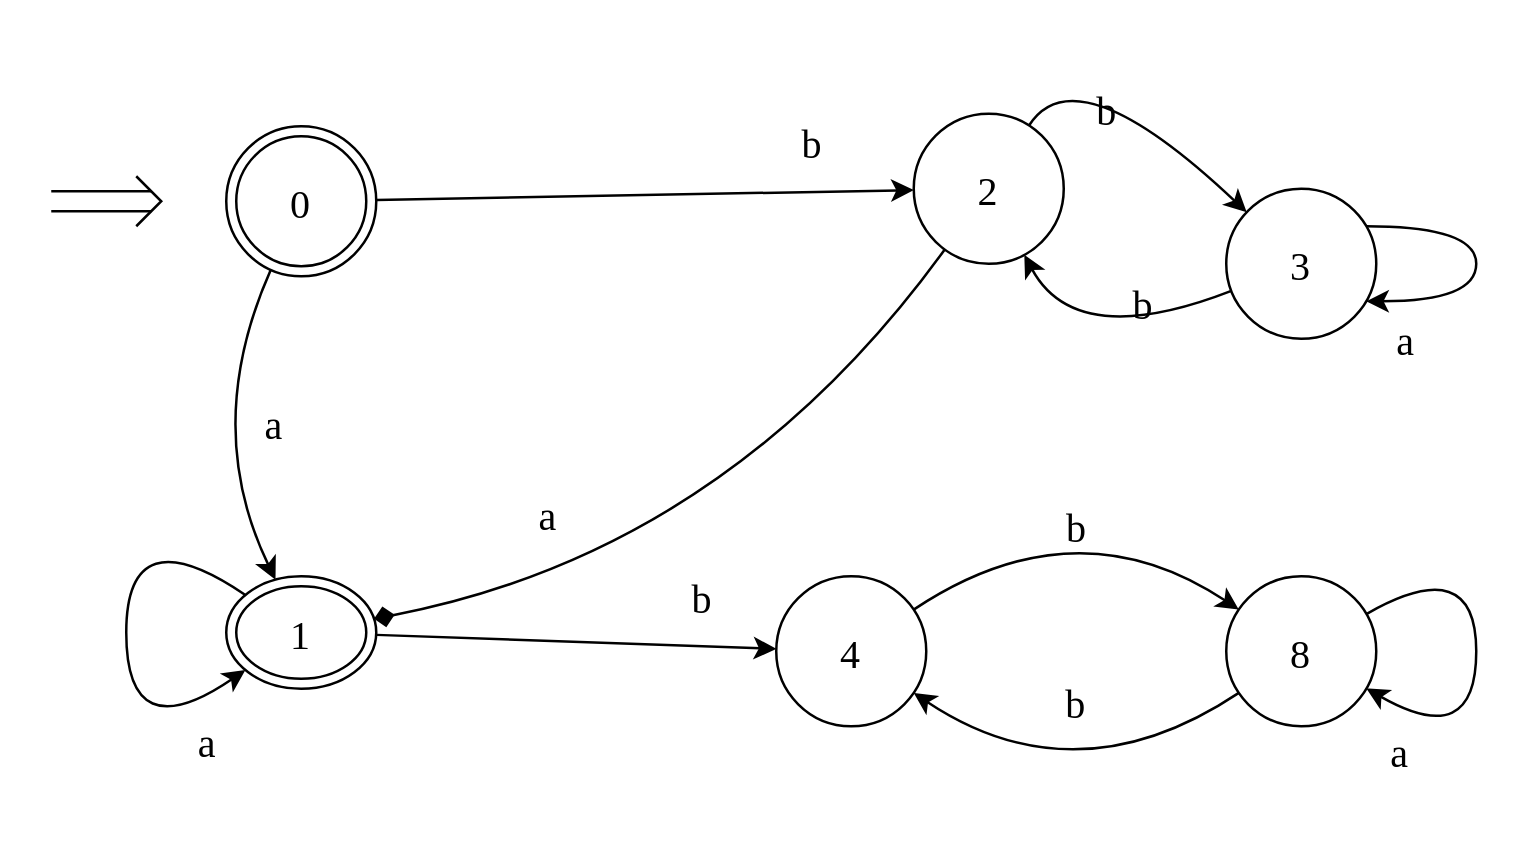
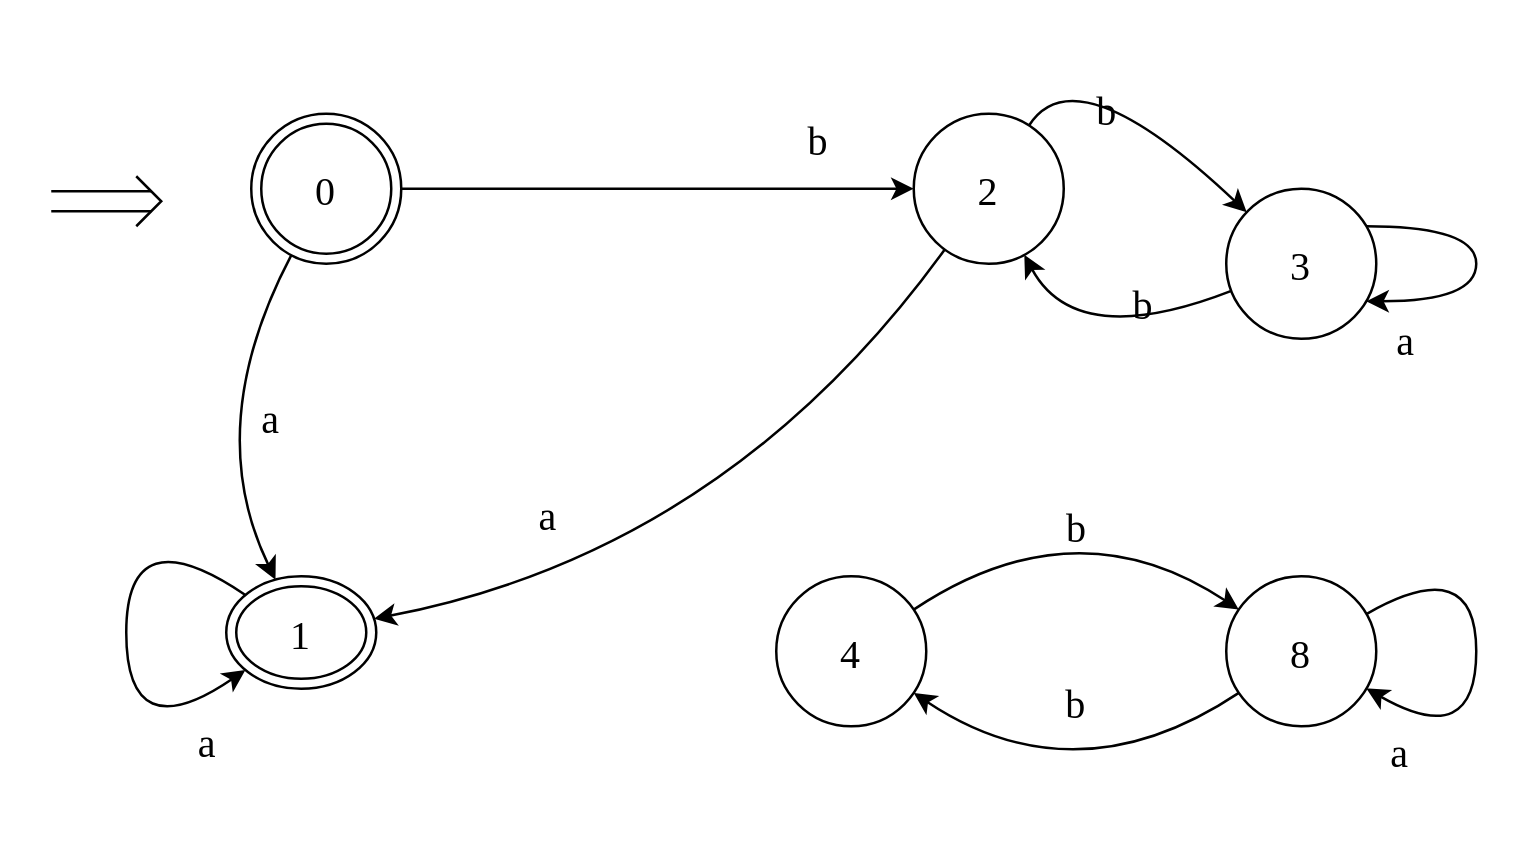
- <mxCell id="7" value="0" style="ellipse;shape=doubleEllipse;dashed=0;whitespace=wrap;aspect=fixed;fontFamily=Times New Roman;fontSize=16;labelBackgroundColor=none;" parent="1" vertex="1"><mxGeometry x="90" y="50" width="60" height="60" as="geometry" /></mxCell>
+ <mxCell id="7" value="0" style="ellipse;shape=doubleEllipse;dashed=0;whitespace=wrap;aspect=fixed;fontFamily=Times New Roman;fontSize=16;labelBackgroundColor=none;" parent="1" vertex="1"><mxGeometry x="100" y="45" width="60" height="60" as="geometry" /></mxCell>
- <mxCell id="11" value="a" style="edgeStyle=none;curved=1;orthogonalLoop=1;jettySize=auto;strokeWidth=1;fontFamily=Times New Roman;fontSize=16;labelBackgroundColor=none;endArrow=diamond;" parent="1" source="12" target="9" edge="1"><mxGeometry x="0.475" y="-28" relative="1" as="geometry"><Array as="points"><mxPoint x="290" y="220" /></Array><mxPoint as="offset" /></mxGeometry></mxCell>
+ <mxCell id="11" value="a" style="edgeStyle=none;curved=1;orthogonalLoop=1;jettySize=auto;strokeWidth=1;fontFamily=Times New Roman;fontSize=16;labelBackgroundColor=none;" parent="1" source="12" target="9" edge="1"><mxGeometry x="0.475" y="-28" relative="1" as="geometry"><Array as="points"><mxPoint x="290" y="220" /></Array><mxPoint as="offset" /></mxGeometry></mxCell>
- <mxCell id="8" value="b" style="edgeStyle=none;curved=1;orthogonalLoop=1;jettySize=auto;strokeWidth=1;fontFamily=Times New Roman;fontSize=16;labelBackgroundColor=none;" parent="1" source="9" target="14" edge="1"><mxGeometry x="0.625" y="20" relative="1" as="geometry"><mxPoint as="offset" /></mxGeometry></mxCell>
